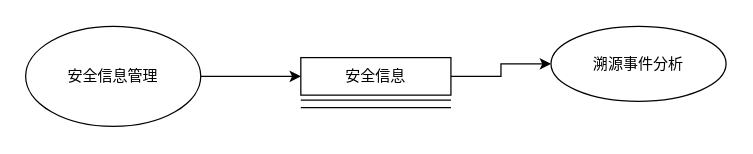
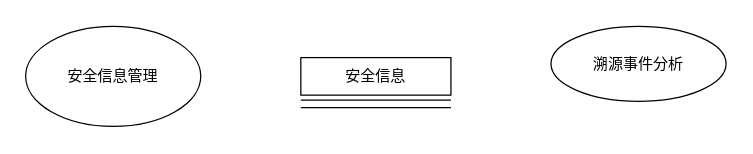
- <mxCell id="5" value="" style="edgeStyle=orthogonalEdgeStyle;rounded=0;orthogonalLoop=1;jettySize=auto;html=1;" edge="1" parent="1" source="6" target="4"><mxGeometry relative="1" as="geometry" /></mxCell>
- <mxCell id="2" value="" style="edgeStyle=orthogonalEdgeStyle;rounded=0;orthogonalLoop=1;jettySize=auto;html=1;" edge="1" parent="1" source="3" target="6"><mxGeometry relative="1" as="geometry" /></mxCell>
